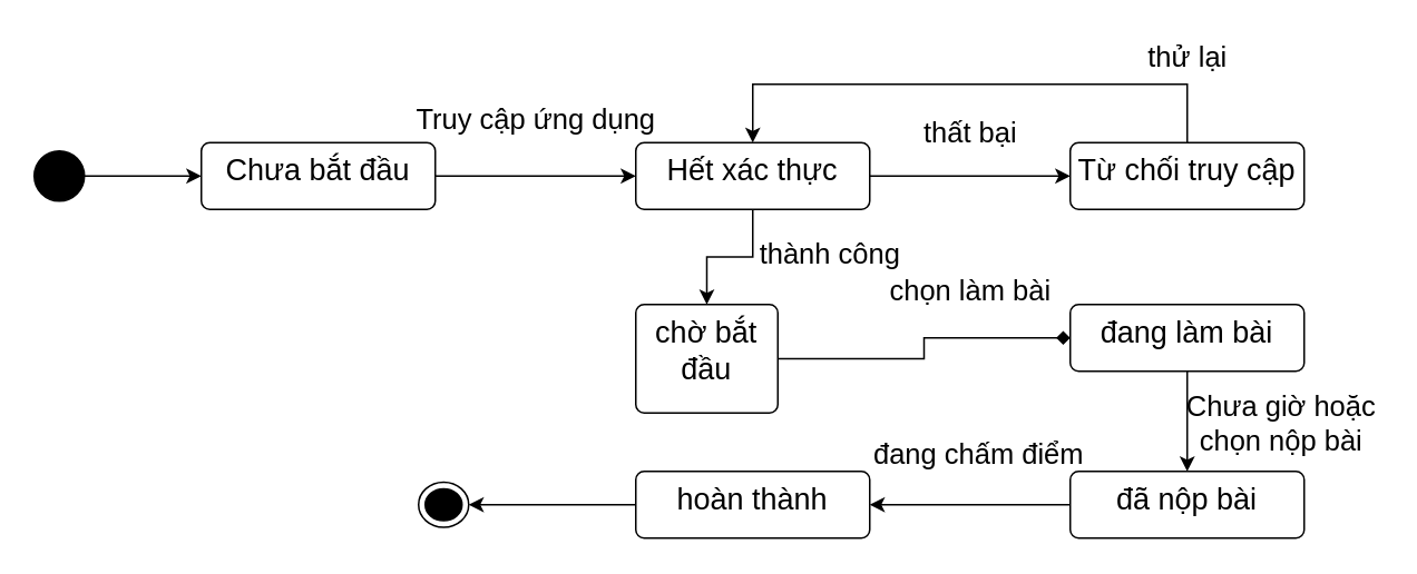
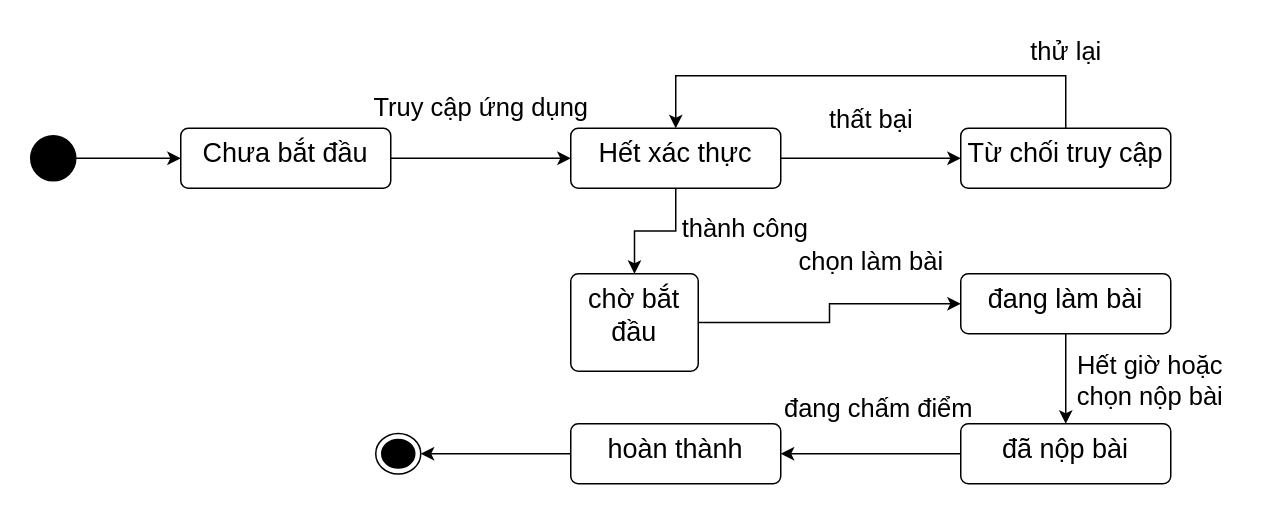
- <mxCell id="11" style="edgeStyle=orthogonalEdgeStyle;rounded=0;orthogonalLoop=1;jettySize=auto;html=1;entryX=0;entryY=0.5;entryDx=0;entryDy=0;fontSize=18;endArrow=diamond;" parent="1" source="12" target="18" edge="1"><mxGeometry relative="1" as="geometry" /></mxCell>
+ <mxCell id="11" style="edgeStyle=orthogonalEdgeStyle;rounded=0;orthogonalLoop=1;jettySize=auto;html=1;entryX=0;entryY=0.5;entryDx=0;entryDy=0;fontSize=18;" parent="1" source="12" target="18" edge="1"><mxGeometry relative="1" as="geometry" /></mxCell>
- <mxCell id="23" value="Chưa giờ hoặc&lt;div&gt;chọn nộp bài&lt;/div&gt;" style="text;html=1;align=center;verticalAlign=middle;resizable=0;points=[];autosize=1;strokeColor=none;fillColor=none;fontSize=17;" parent="1" vertex="1"><mxGeometry x="706" y="229" width="120" height="50" as="geometry" /></mxCell>
+ <mxCell id="23" value="Hết giờ hoặc&lt;div&gt;chọn nộp bài&lt;/div&gt;" style="text;html=1;align=center;verticalAlign=middle;resizable=0;points=[];autosize=1;strokeColor=none;fillColor=none;fontSize=17;" parent="1" vertex="1"><mxGeometry x="706" y="229" width="120" height="50" as="geometry" /></mxCell>
